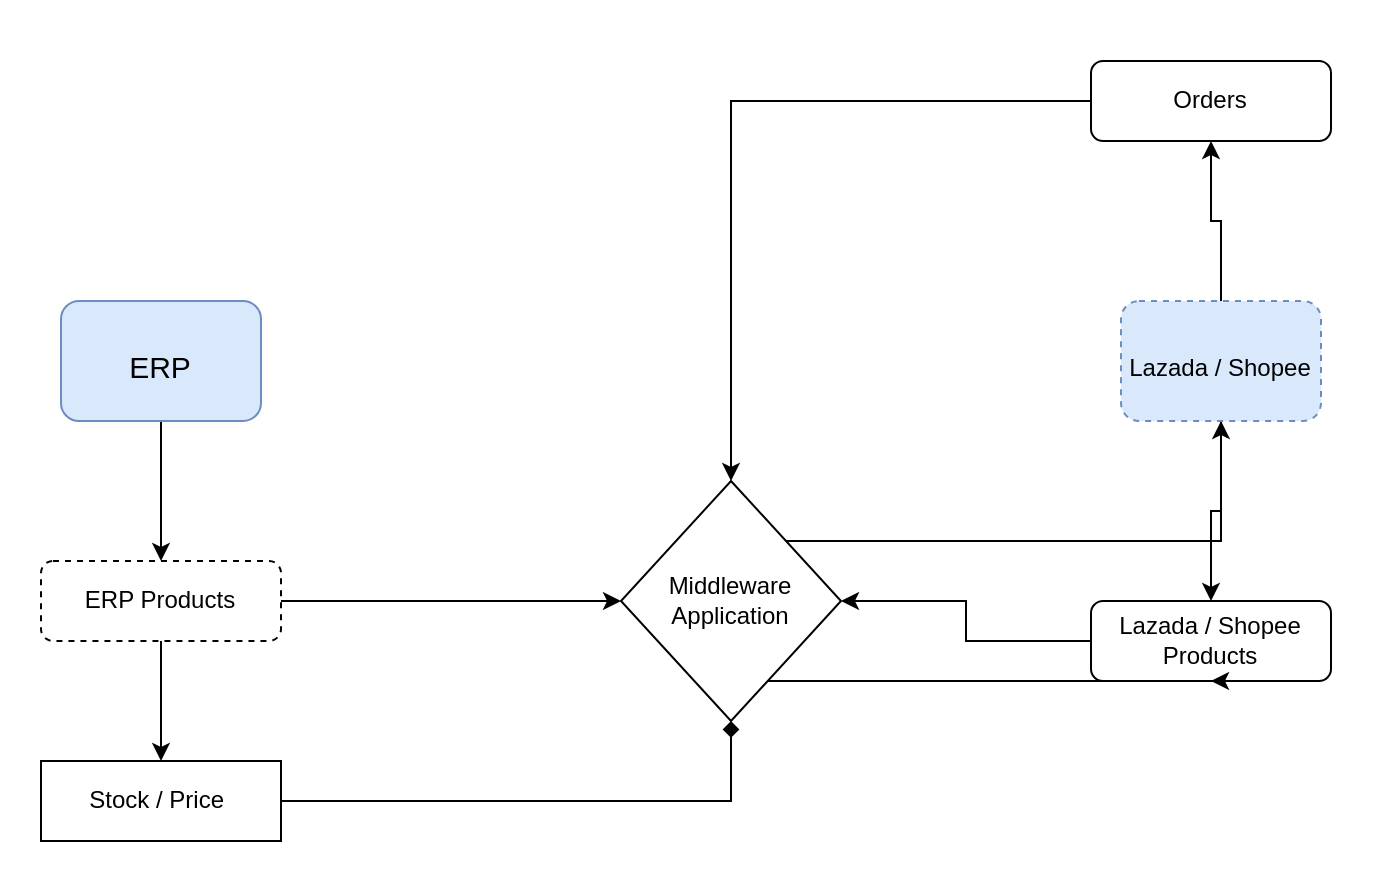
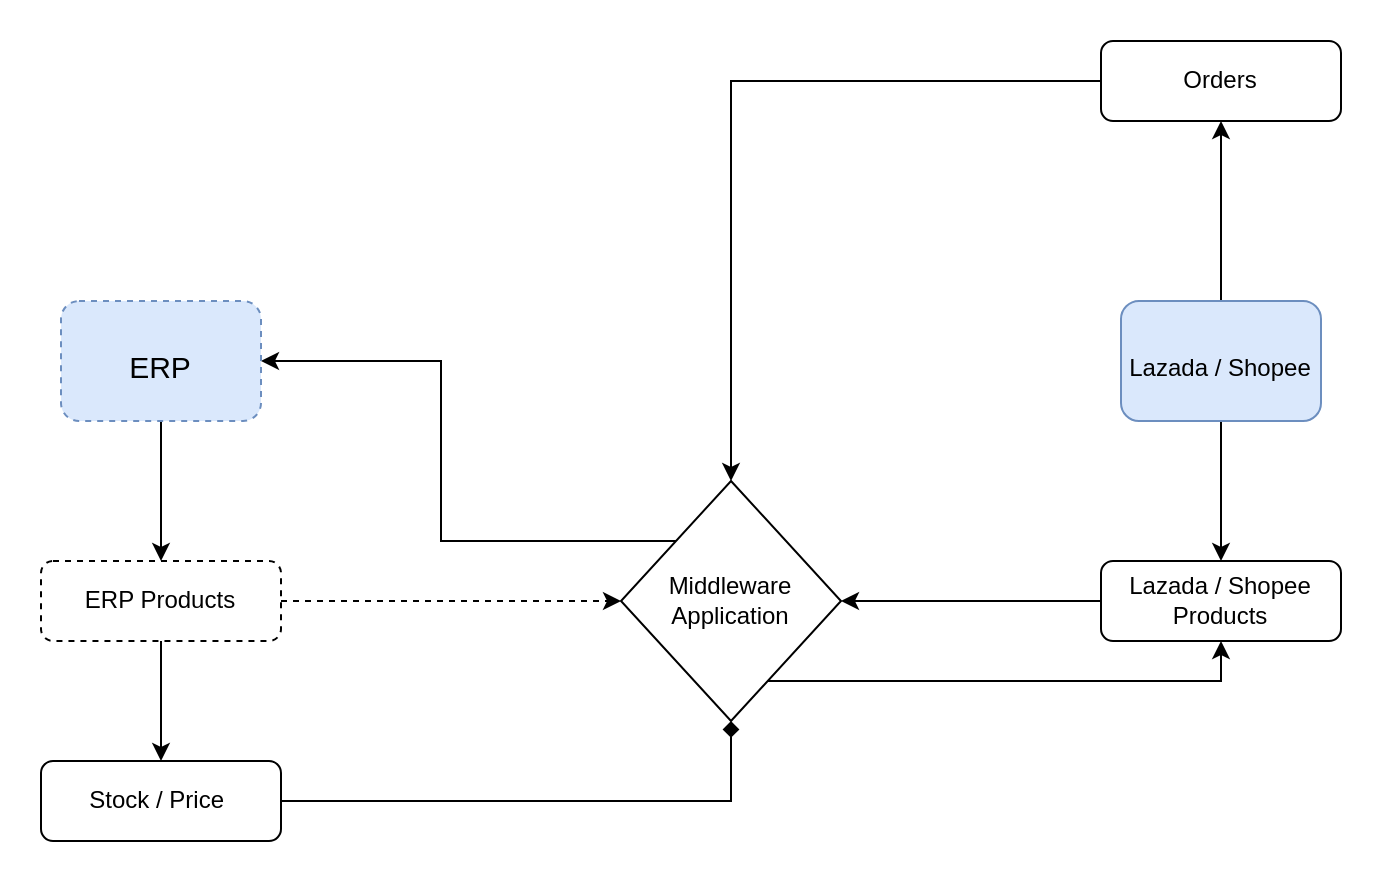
- <mxCell id="18" value="Orders" style="rounded=1;whiteSpace=wrap;html=1;fontSize=12;glass=0;strokeWidth=1;shadow=0;" vertex="1" parent="1"><mxGeometry x="545" y="30" width="120" height="40" as="geometry" /></mxCell>
+ <mxCell id="18" value="Orders" style="rounded=1;whiteSpace=wrap;html=1;fontSize=12;glass=0;strokeWidth=1;shadow=0;" vertex="1" parent="1"><mxGeometry x="550" y="20" width="120" height="40" as="geometry" /></mxCell>
- <mxCell id="11" value="&lt;p style=&quot;line-height: 100%;&quot;&gt;&lt;font style=&quot;font-size: 15px;&quot; color=&quot;#000000&quot;&gt;ERP&lt;/font&gt;&lt;/p&gt;" style="rounded=1;whiteSpace=wrap;html=1;strokeColor=#6c8ebf;fontFamily=Helvetica;fontSize=32;fontColor=default;fillColor=#dae8fc;" vertex="1" parent="1"><mxGeometry x="30" y="150" width="100" height="60" as="geometry" /></mxCell>
+ <mxCell id="11" value="&lt;p style=&quot;line-height: 100%;&quot;&gt;&lt;font style=&quot;font-size: 15px;&quot; color=&quot;#000000&quot;&gt;ERP&lt;/font&gt;&lt;/p&gt;" style="rounded=1;whiteSpace=wrap;html=1;strokeColor=#6c8ebf;fontFamily=Helvetica;fontSize=32;fontColor=default;fillColor=#dae8fc;dashed=1;" vertex="1" parent="1"><mxGeometry x="30" y="150" width="100" height="60" as="geometry" /></mxCell>
- <mxCell id="14" value="&lt;p style=&quot;line-height: 100%;&quot;&gt;&lt;font style=&quot;font-size: 12px;&quot; color=&quot;#000000&quot;&gt;Lazada / Shopee&lt;/font&gt;&lt;/p&gt;" style="rounded=1;whiteSpace=wrap;html=1;strokeColor=#6c8ebf;fontFamily=Helvetica;fontSize=32;fontColor=default;fillColor=#dae8fc;dashed=1;" vertex="1" parent="1"><mxGeometry x="560" y="150" width="100" height="60" as="geometry" /></mxCell>
+ <mxCell id="14" value="&lt;p style=&quot;line-height: 100%;&quot;&gt;&lt;font style=&quot;font-size: 12px;&quot; color=&quot;#000000&quot;&gt;Lazada / Shopee&lt;/font&gt;&lt;/p&gt;" style="rounded=1;whiteSpace=wrap;html=1;strokeColor=#6c8ebf;fontFamily=Helvetica;fontSize=32;fontColor=default;fillColor=#dae8fc;" vertex="1" parent="1"><mxGeometry x="560" y="150" width="100" height="60" as="geometry" /></mxCell>
- <mxCell id="7" style="edgeStyle=orthogonalEdgeStyle;rounded=0;orthogonalLoop=1;jettySize=auto;html=1;exitX=0;exitY=0;exitDx=0;exitDy=0;" edge="1" parent="1" source="9" target="14"><mxGeometry relative="1" as="geometry" /></mxCell>
+ <mxCell id="7" style="edgeStyle=orthogonalEdgeStyle;rounded=0;orthogonalLoop=1;jettySize=auto;html=1;exitX=0;exitY=0;exitDx=0;exitDy=0;entryX=1;entryY=0.5;entryDx=0;entryDy=0;" edge="1" parent="1" source="9" target="11"><mxGeometry relative="1" as="geometry" /></mxCell>
- <mxCell id="2" style="edgeStyle=orthogonalEdgeStyle;rounded=0;orthogonalLoop=1;jettySize=auto;html=1;entryX=0;entryY=0.5;entryDx=0;entryDy=0;" edge="1" parent="1" source="4" target="9"><mxGeometry relative="1" as="geometry"><Array as="points"><mxPoint x="230" y="300" /></Array></mxGeometry></mxCell>
+ <mxCell id="2" style="edgeStyle=orthogonalEdgeStyle;rounded=0;orthogonalLoop=1;jettySize=auto;html=1;entryX=0;entryY=0.5;entryDx=0;entryDy=0;dashed=1;" edge="1" parent="1" source="4" target="9"><mxGeometry relative="1" as="geometry"><Array as="points"><mxPoint x="230" y="300" /></Array></mxGeometry></mxCell>
- <mxCell id="6" value="Lazada / Shopee&lt;br&gt;Products" style="rounded=1;whiteSpace=wrap;html=1;fontSize=12;glass=0;strokeWidth=1;shadow=0;" vertex="1" parent="1"><mxGeometry x="545" y="300" width="120" height="40" as="geometry" /></mxCell>
+ <mxCell id="6" value="Lazada / Shopee&lt;br&gt;Products" style="rounded=1;whiteSpace=wrap;html=1;fontSize=12;glass=0;strokeWidth=1;shadow=0;" vertex="1" parent="1"><mxGeometry x="550" y="280" width="120" height="40" as="geometry" /></mxCell>
- <mxCell id="16" value="Stock / Price&amp;nbsp;" style="whiteSpace=wrap;html=1;fontSize=12;glass=0;strokeWidth=1;shadow=0;rounded=0;" vertex="1" parent="1"><mxGeometry x="20" y="380" width="120" height="40" as="geometry" /></mxCell>
+ <mxCell id="16" value="Stock / Price&amp;nbsp;" style="rounded=1;whiteSpace=wrap;html=1;fontSize=12;glass=0;strokeWidth=1;shadow=0;" vertex="1" parent="1"><mxGeometry x="20" y="380" width="120" height="40" as="geometry" /></mxCell>
